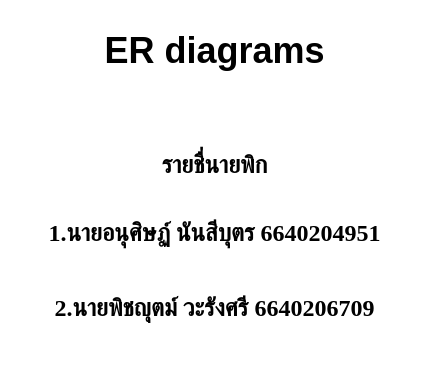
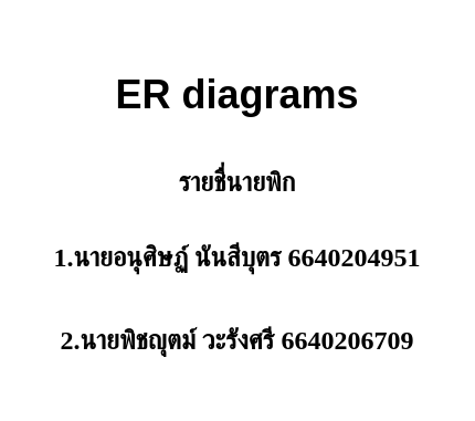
- <mxCell id="2" value="&lt;span style=&quot;font-weight: 700; font-kerning: none;&quot; class=&quot;OYPEnA font-feature-liga-off font-feature-clig-off font-feature-calt-off text-decoration-none text-strikethrough-none&quot;&gt;&lt;font style=&quot;font-size: 36px;&quot;&gt;ER diagrams&lt;/font&gt;&lt;/span&gt;" style="text;html=1;align=center;verticalAlign=middle;resizable=0;points=[];autosize=1;strokeColor=none;fillColor=none;" vertex="1" parent="1"><mxGeometry x="94" y="20" width="240" height="60" as="geometry" /></mxCell>
+ <mxCell id="2" value="&lt;span style=&quot;font-weight: 700; font-kerning: none;&quot; class=&quot;OYPEnA font-feature-liga-off font-feature-clig-off font-feature-calt-off text-decoration-none text-strikethrough-none&quot;&gt;&lt;font style=&quot;font-size: 36px;&quot;&gt;ER diagrams&lt;/font&gt;&lt;/span&gt;" style="text;html=1;align=center;verticalAlign=middle;resizable=0;points=[];autosize=1;strokeColor=none;fillColor=none;" vertex="1" parent="1"><mxGeometry x="94" y="55" width="240" height="60" as="geometry" /></mxCell>
